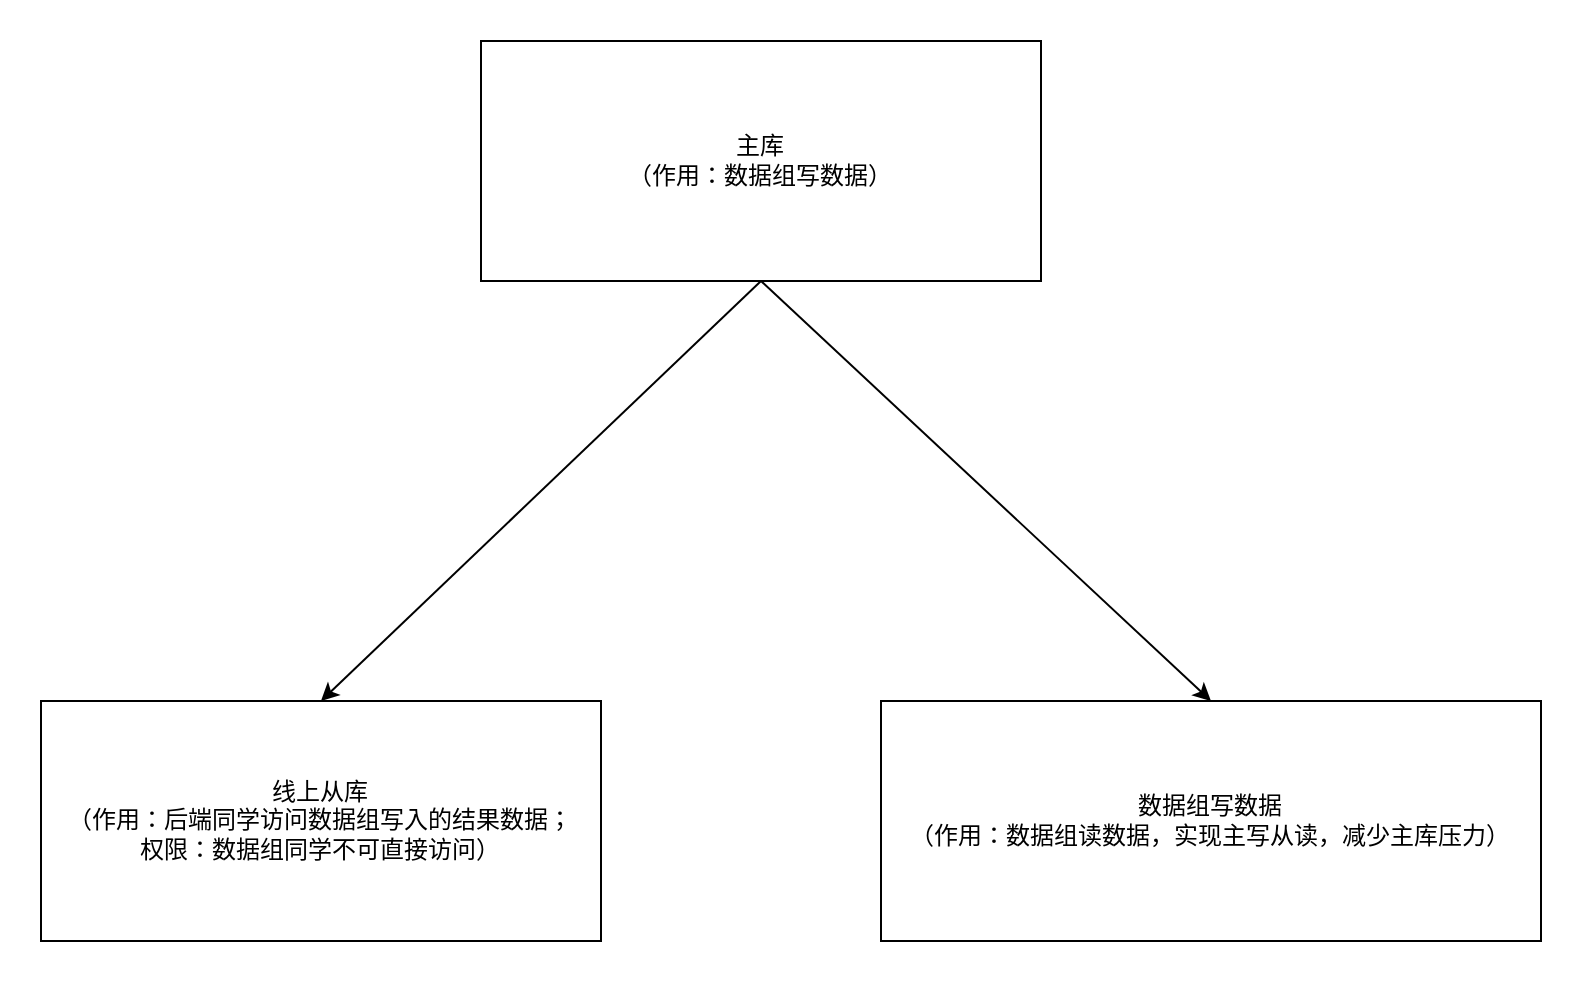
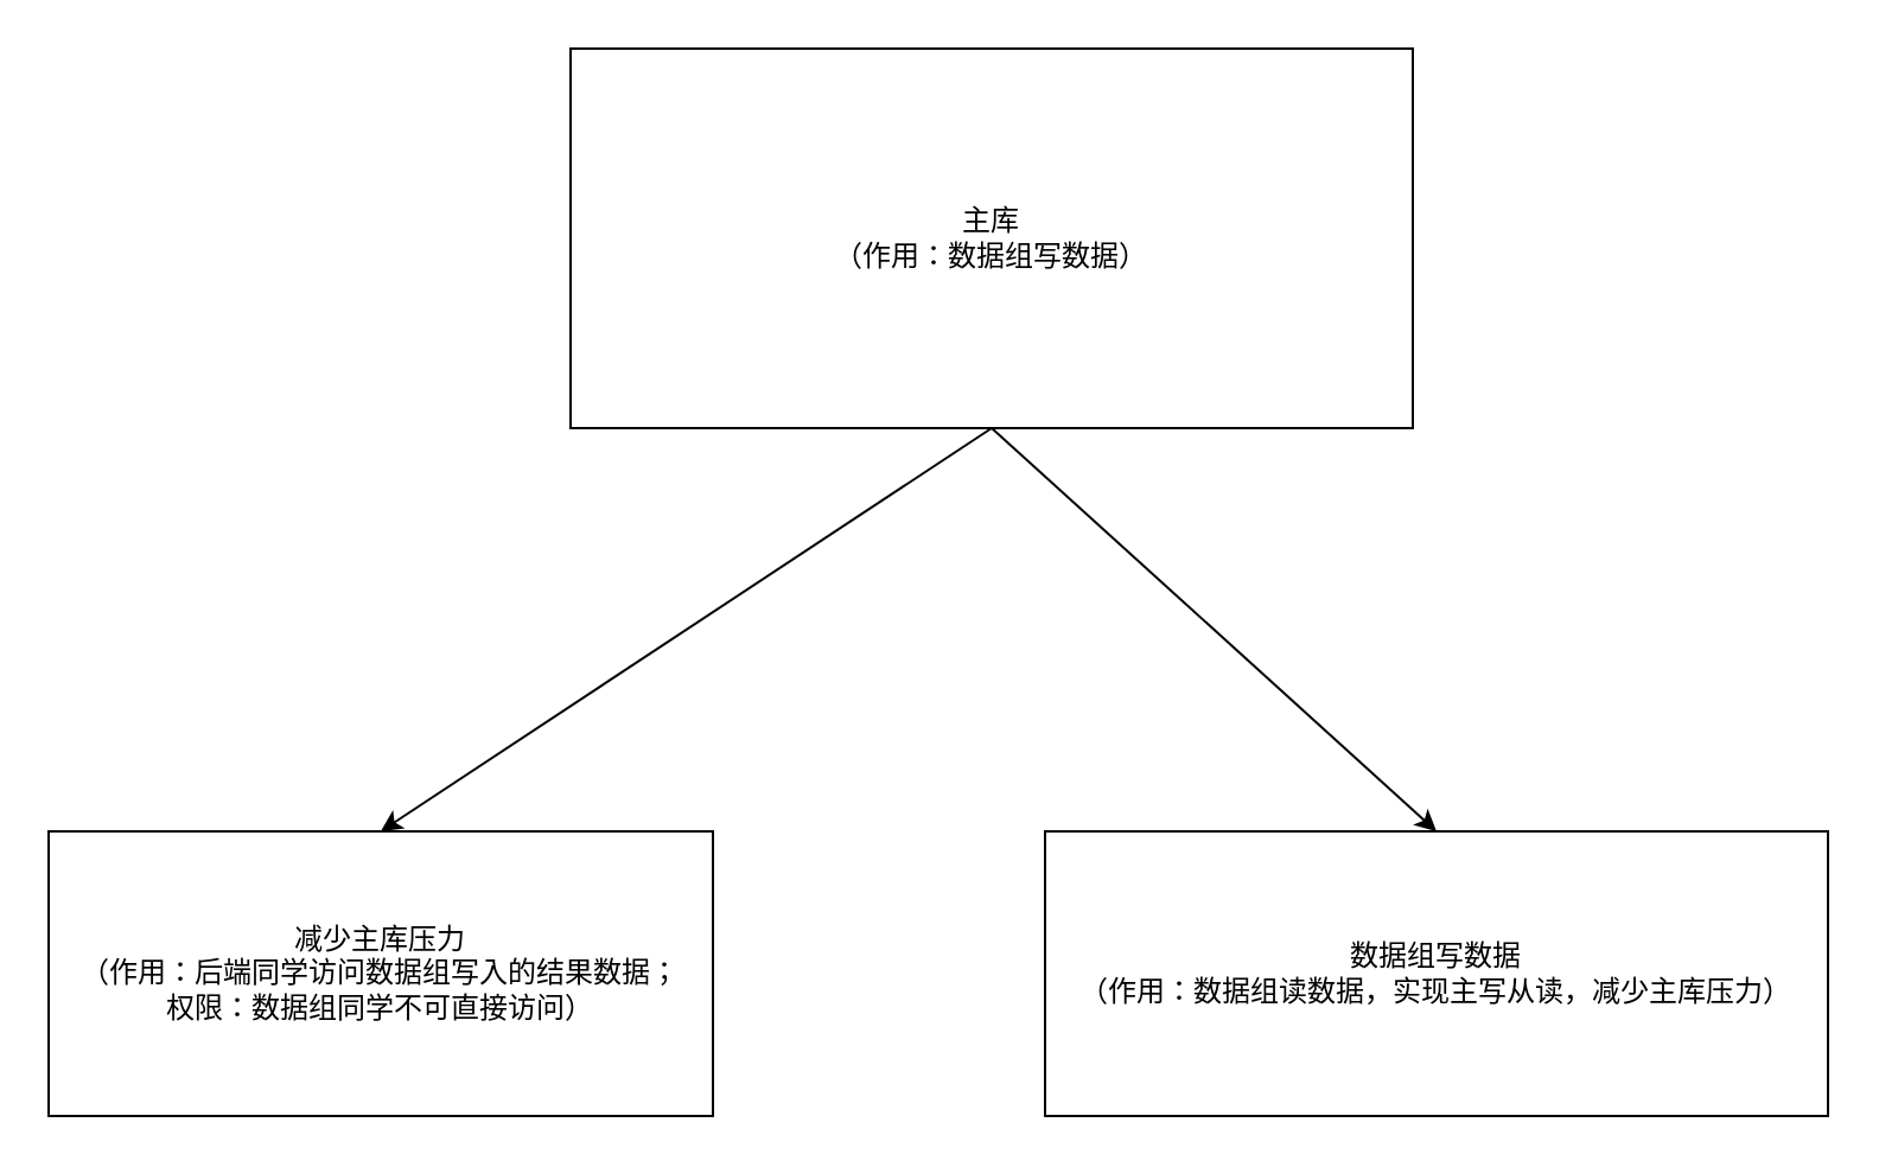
- <mxCell id="2" value="主库&lt;br&gt;（作用：数据组写数据）" style="rounded=0;whiteSpace=wrap;html=1;" vertex="1" parent="1"><mxGeometry x="240" y="20" width="280" height="120" as="geometry" /></mxCell>
+ <mxCell id="2" value="主库&lt;br&gt;（作用：数据组写数据）" style="rounded=0;whiteSpace=wrap;html=1;" vertex="1" parent="1"><mxGeometry x="240" y="20" width="355" height="160" as="geometry" /></mxCell>
- <mxCell id="3" value="线上从库&lt;br&gt;（作用：后端同学访问数据组写入的结果数据；&lt;br&gt;权限：数据组同学不可直接访问）" style="rounded=0;whiteSpace=wrap;html=1;" vertex="1" parent="1"><mxGeometry x="20" y="350" width="280" height="120" as="geometry" /></mxCell>
+ <mxCell id="3" value="减少主库压力&lt;br&gt;（作用：后端同学访问数据组写入的结果数据；&lt;br&gt;权限：数据组同学不可直接访问）" style="rounded=0;whiteSpace=wrap;html=1;" vertex="1" parent="1"><mxGeometry x="20" y="350" width="280" height="120" as="geometry" /></mxCell>
